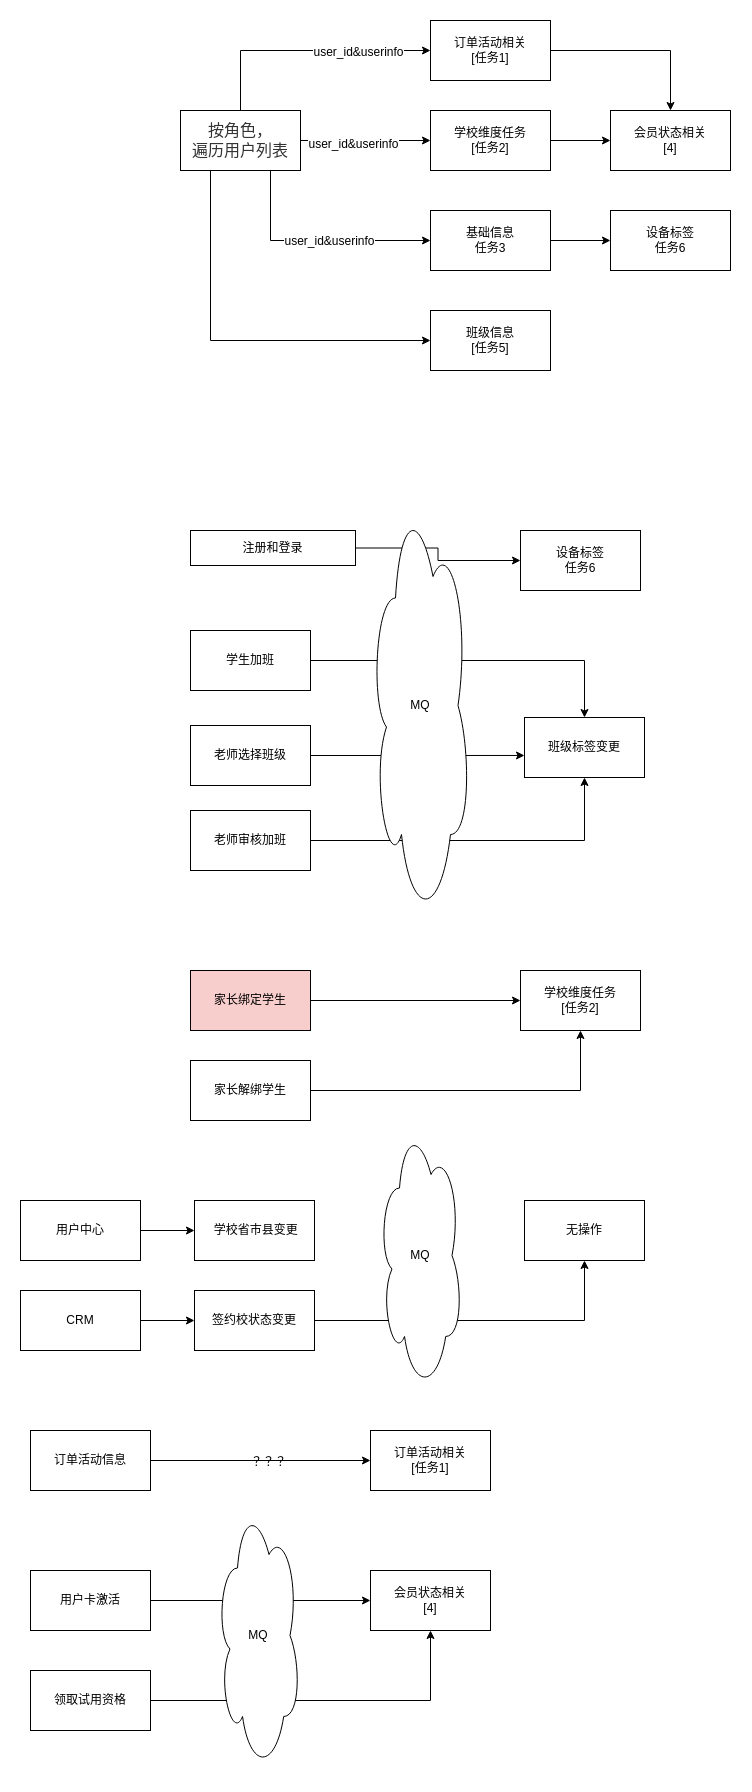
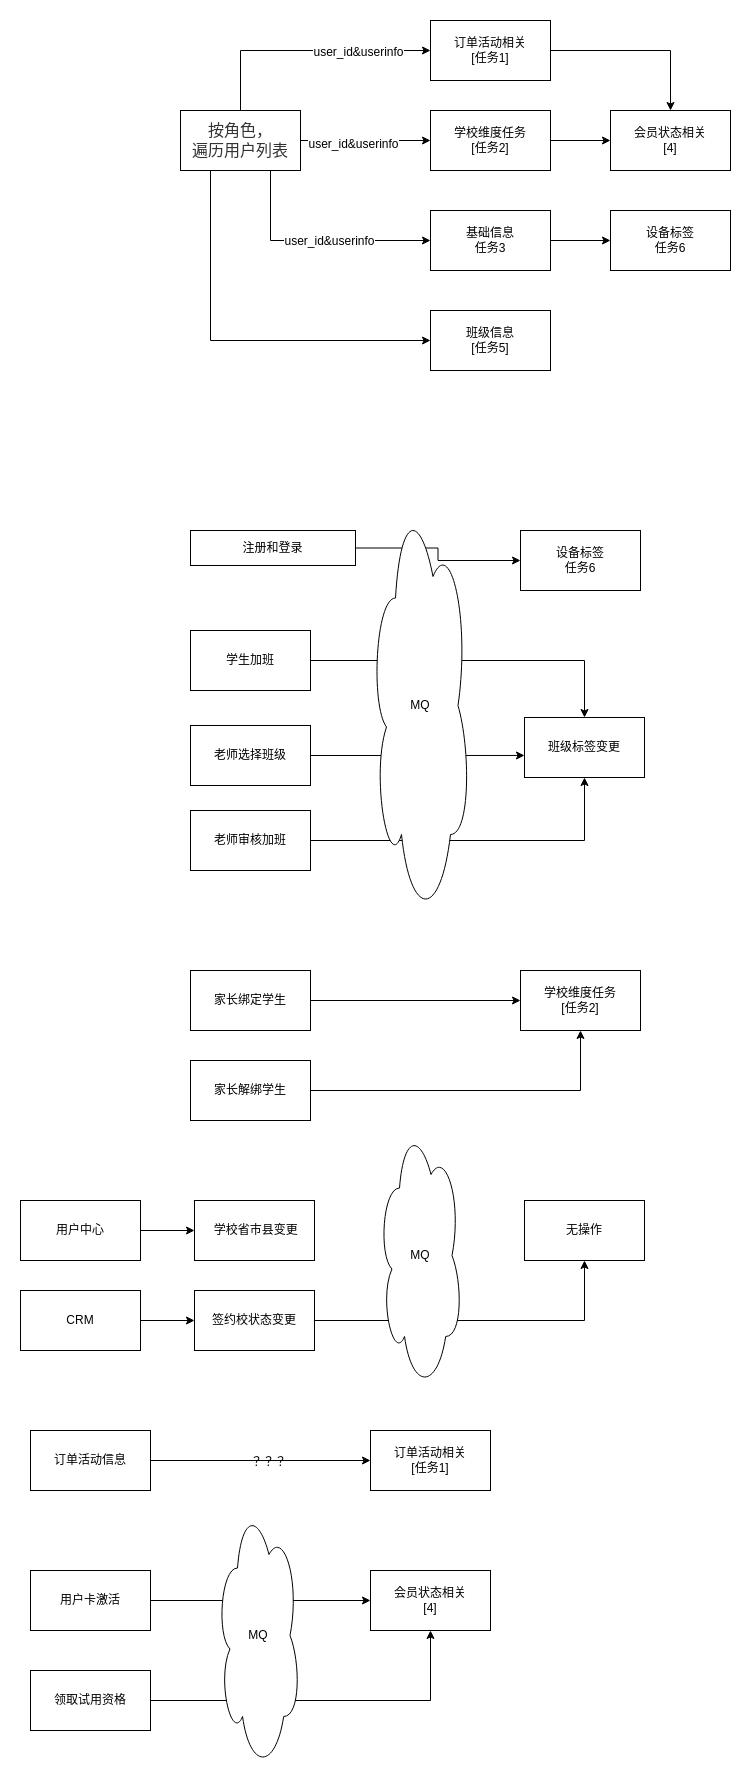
- <mxCell id="31" value="家长绑定学生" style="rounded=0;whiteSpace=wrap;html=1;fillColor=#f8cecc;" vertex="1" parent="1"><mxGeometry x="190" y="970" width="120" height="60" as="geometry" /></mxCell>
+ <mxCell id="31" value="家长绑定学生" style="rounded=0;whiteSpace=wrap;html=1;" vertex="1" parent="1"><mxGeometry x="190" y="970" width="120" height="60" as="geometry" /></mxCell>
